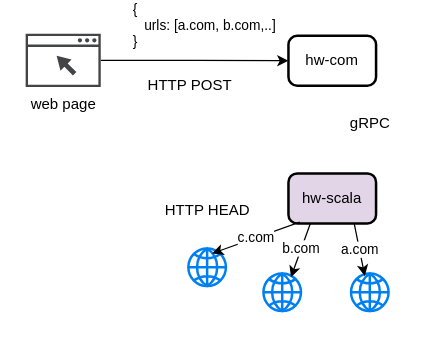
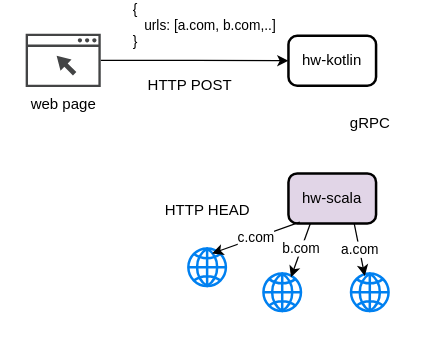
- <mxCell id="2" value="hw-com" style="rounded=1;whiteSpace=wrap;html=1;absoluteArcSize=1;arcSize=14;strokeWidth=2;" vertex="1" parent="1"><mxGeometry x="230" y="22" width="70" height="40" as="geometry" /></mxCell>
+ <mxCell id="2" value="hw-kotlin" style="rounded=1;whiteSpace=wrap;html=1;absoluteArcSize=1;arcSize=14;strokeWidth=2;" vertex="1" parent="1"><mxGeometry x="230" y="22" width="70" height="40" as="geometry" /></mxCell>
